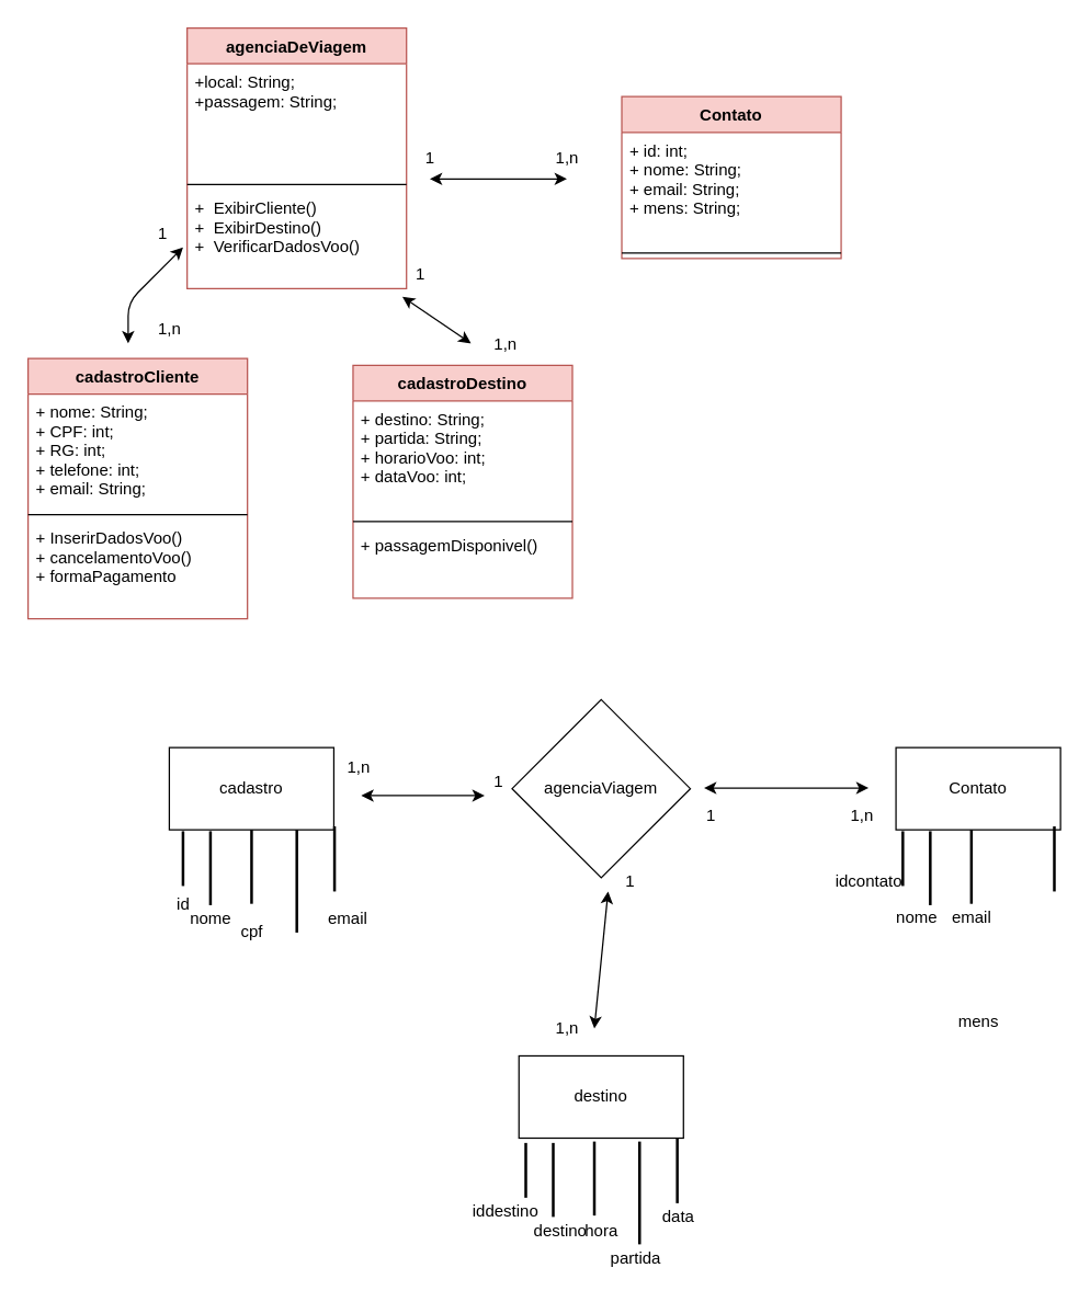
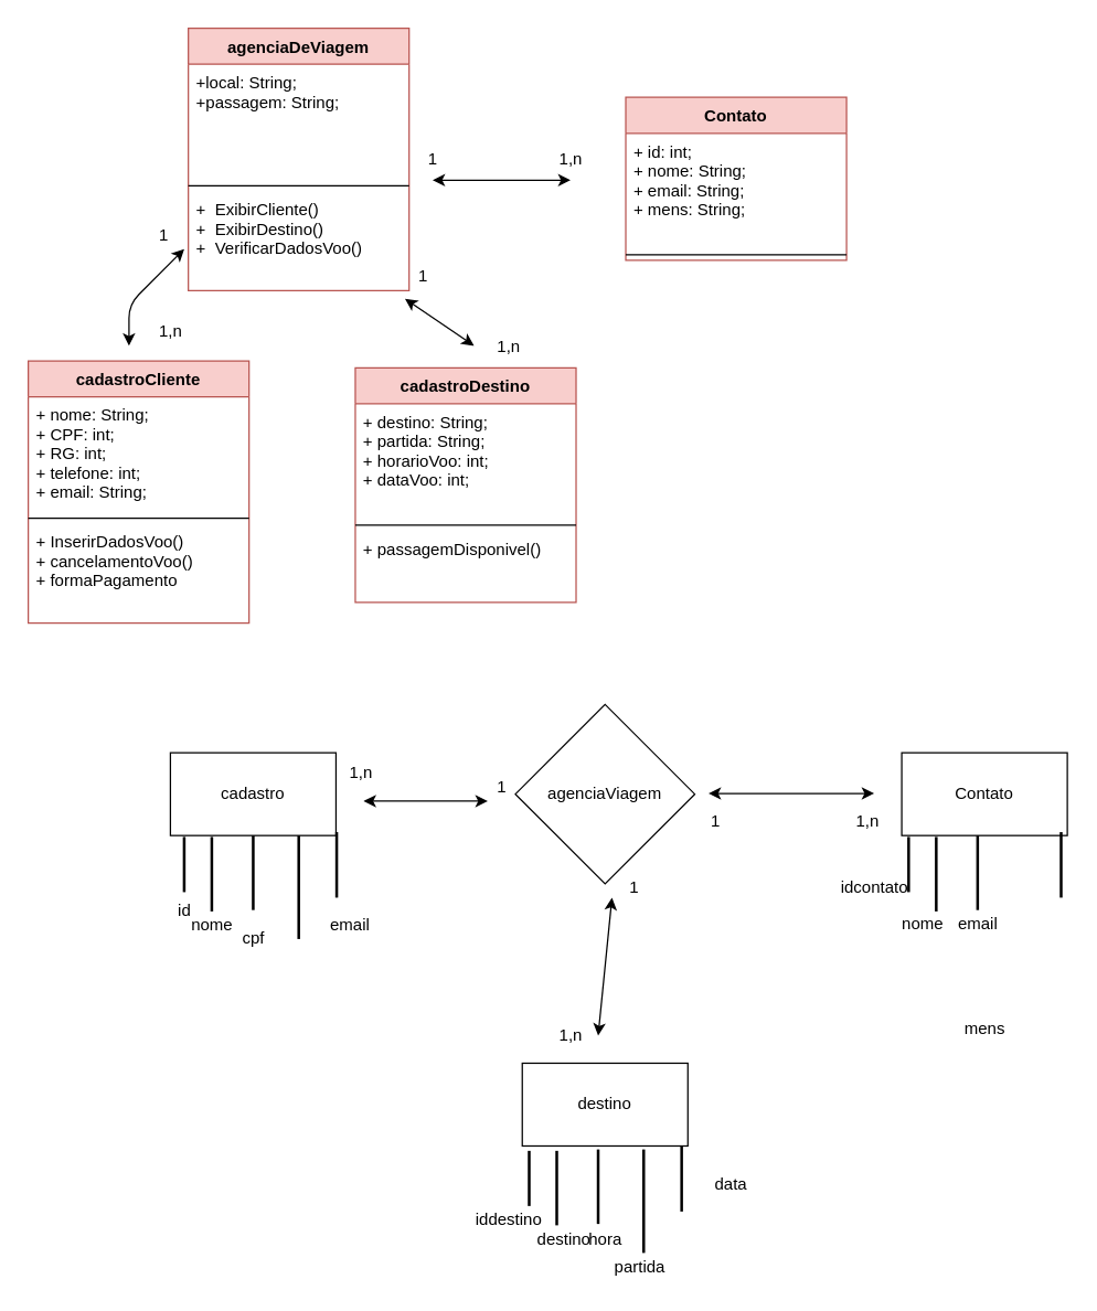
- <mxCell id="35" value="data" style="text;html=1;align=center;verticalAlign=middle;resizable=0;points=[];autosize=1;strokeColor=none;fillColor=none;" vertex="1" parent="1"><mxGeometry x="473.5" y="877.5" width="40" height="20" as="geometry" /></mxCell>
+ <mxCell id="35" value="data" style="text;html=1;align=center;verticalAlign=middle;resizable=0;points=[];autosize=1;strokeColor=none;fillColor=none;" vertex="1" parent="1"><mxGeometry x="508.5" y="847.5" width="40" height="20" as="geometry" /></mxCell>
